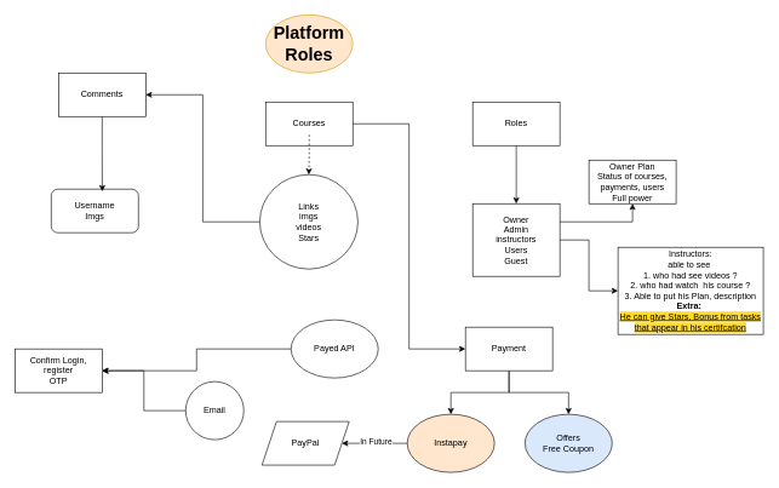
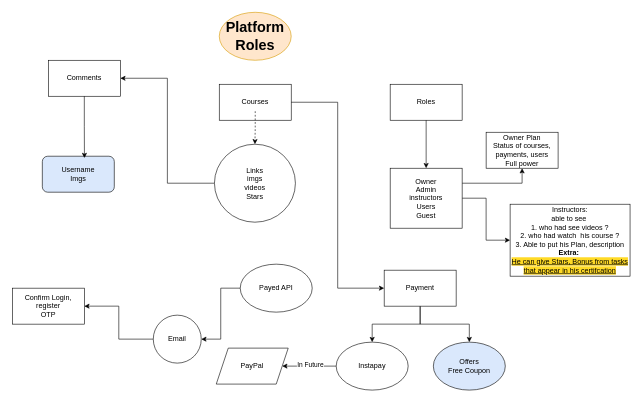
- <mxCell id="19" value="Username&lt;div&gt;Imgs&lt;/div&gt;" style="rounded=1;whiteSpace=wrap;html=1;" vertex="1" parent="1"><mxGeometry x="70" y="260" width="120" height="60" as="geometry" /></mxCell>
+ <mxCell id="19" value="Username&lt;div&gt;Imgs&lt;/div&gt;" style="rounded=1;whiteSpace=wrap;html=1;fillColor=#dae8fc;" vertex="1" parent="1"><mxGeometry x="70" y="260" width="120" height="60" as="geometry" /></mxCell>
- <mxCell id="24" style="edgeStyle=orthogonalEdgeStyle;rounded=0;orthogonalLoop=1;jettySize=auto;html=1;" edge="1" parent="1" source="25" target="28"><mxGeometry relative="1" as="geometry" /></mxCell>
+ <mxCell id="24" style="edgeStyle=orthogonalEdgeStyle;rounded=0;orthogonalLoop=1;jettySize=auto;html=1;entryX=1;entryY=0.5;entryDx=0;entryDy=0;" edge="1" parent="1" source="25" target="27"><mxGeometry relative="1" as="geometry" /></mxCell>
- <mxCell id="33" value="Instapay" style="ellipse;whiteSpace=wrap;html=1;fillColor=#ffe6cc;" vertex="1" parent="1"><mxGeometry x="560" y="570" width="120" height="80" as="geometry" /></mxCell>
+ <mxCell id="33" value="Instapay" style="ellipse;whiteSpace=wrap;html=1;" vertex="1" parent="1"><mxGeometry x="560" y="570" width="120" height="80" as="geometry" /></mxCell>
